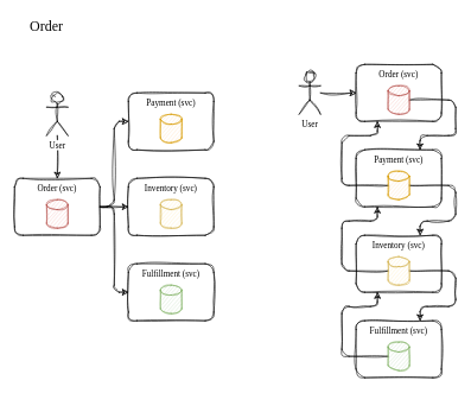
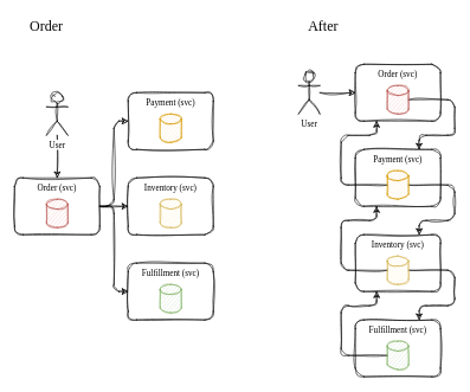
+ <mxCell id="16" value="After" style="text;html=1;strokeColor=none;fillColor=none;align=center;verticalAlign=middle;whiteSpace=wrap;rounded=0;sketch=1;fontFamily=Architects Daughter;fontSource=https%3A%2F%2Ffonts.googleapis.com%2Fcss%3Ffamily%3DArchitects%2BDaughter;fontSize=20;" parent="1" vertex="1"><mxGeometry x="420" y="20" width="70" height="30" as="geometry" /></mxCell>
